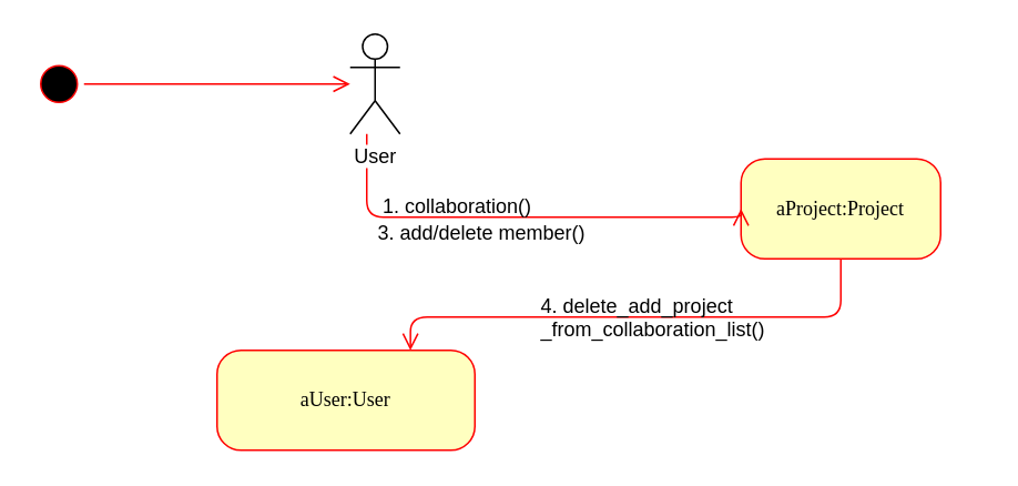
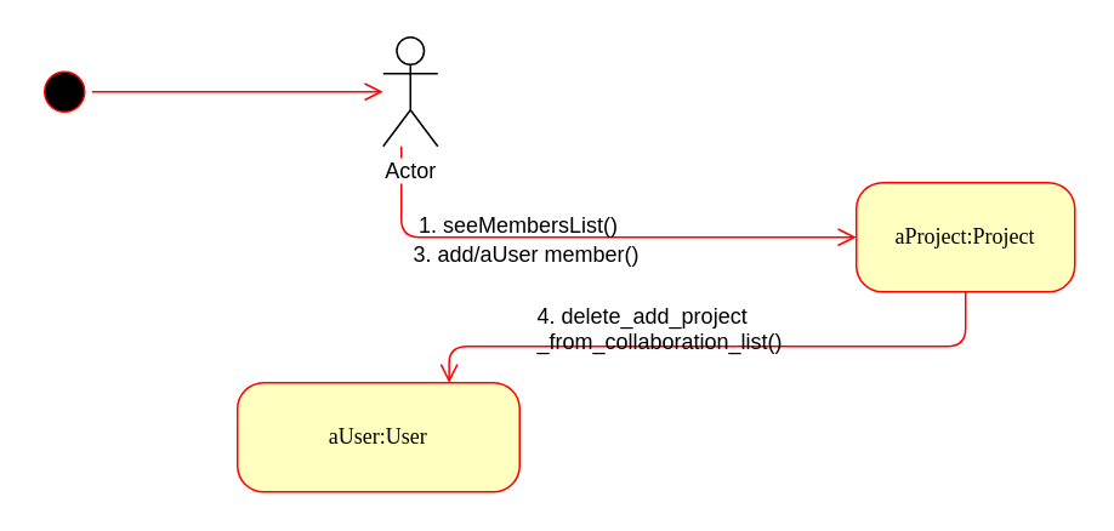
- <mxCell id="11" value="User" style="shape=umlActor;verticalLabelPosition=bottom;labelBackgroundColor=#ffffff;verticalAlign=top;html=1;outlineConnect=0;" vertex="1" parent="1"><mxGeometry x="210" y="20" width="30" height="60" as="geometry" /></mxCell>
+ <mxCell id="11" value="Actor" style="shape=umlActor;verticalLabelPosition=bottom;labelBackgroundColor=#ffffff;verticalAlign=top;html=1;outlineConnect=0;" vertex="1" parent="1"><mxGeometry x="210" y="20" width="30" height="60" as="geometry" /></mxCell>
- <mxCell id="8" value="1. collaboration()" style="text;html=1;resizable=0;points=[];autosize=1;align=left;verticalAlign=top;spacingTop=-4;" vertex="1" parent="1"><mxGeometry x="228" y="114" width="140" height="20" as="geometry" /></mxCell>
+ <mxCell id="8" value="1. seeMembersList()" style="text;html=1;resizable=0;points=[];autosize=1;align=left;verticalAlign=top;spacingTop=-4;" vertex="1" parent="1"><mxGeometry x="228" y="114" width="140" height="20" as="geometry" /></mxCell>
- <mxCell id="4" value="aProject:Project" style="rounded=1;whiteSpace=wrap;html=1;arcSize=24;fillColor=#ffffc0;strokeColor=#ff0000;shadow=0;comic=0;labelBackgroundColor=none;fontFamily=Verdana;fontSize=12;fontColor=#000000;align=center;" vertex="1" parent="1"><mxGeometry x="445" y="95" width="120" height="60" as="geometry" /></mxCell>
+ <mxCell id="4" value="aProject:Project" style="rounded=1;whiteSpace=wrap;html=1;arcSize=24;fillColor=#ffffc0;strokeColor=#ff0000;shadow=0;comic=0;labelBackgroundColor=none;fontFamily=Verdana;fontSize=12;fontColor=#000000;align=center;" vertex="1" parent="1"><mxGeometry x="470" y="100" width="120" height="60" as="geometry" /></mxCell>
- <mxCell id="9" value="3. add/delete member()" style="text;html=1;resizable=0;points=[];autosize=1;align=left;verticalAlign=top;spacingTop=-4;" vertex="1" parent="1"><mxGeometry x="225" y="130" width="160" height="20" as="geometry" /></mxCell>
+ <mxCell id="9" value="3. add/aUser member()" style="text;html=1;resizable=0;points=[];autosize=1;align=left;verticalAlign=top;spacingTop=-4;" vertex="1" parent="1"><mxGeometry x="225" y="130" width="160" height="20" as="geometry" /></mxCell>
- <mxCell id="10" value="4. &lt;font&gt;delete_add_project&lt;br&gt;_from_collaboration_list()&lt;br&gt;&lt;/font&gt;" style="text;html=1;resizable=0;points=[];autosize=1;align=left;verticalAlign=top;spacingTop=-4;" vertex="1" parent="1"><mxGeometry x="323" y="174" width="170" height="30" as="geometry" /></mxCell>
+ <mxCell id="10" value="4. &lt;font&gt;delete_add_project&lt;br&gt;_from_collaboration_list()&lt;br&gt;&lt;/font&gt;" style="text;html=1;resizable=0;points=[];autosize=1;align=left;verticalAlign=top;spacingTop=-4;" vertex="1" parent="1"><mxGeometry x="293" y="164" width="170" height="30" as="geometry" /></mxCell>
